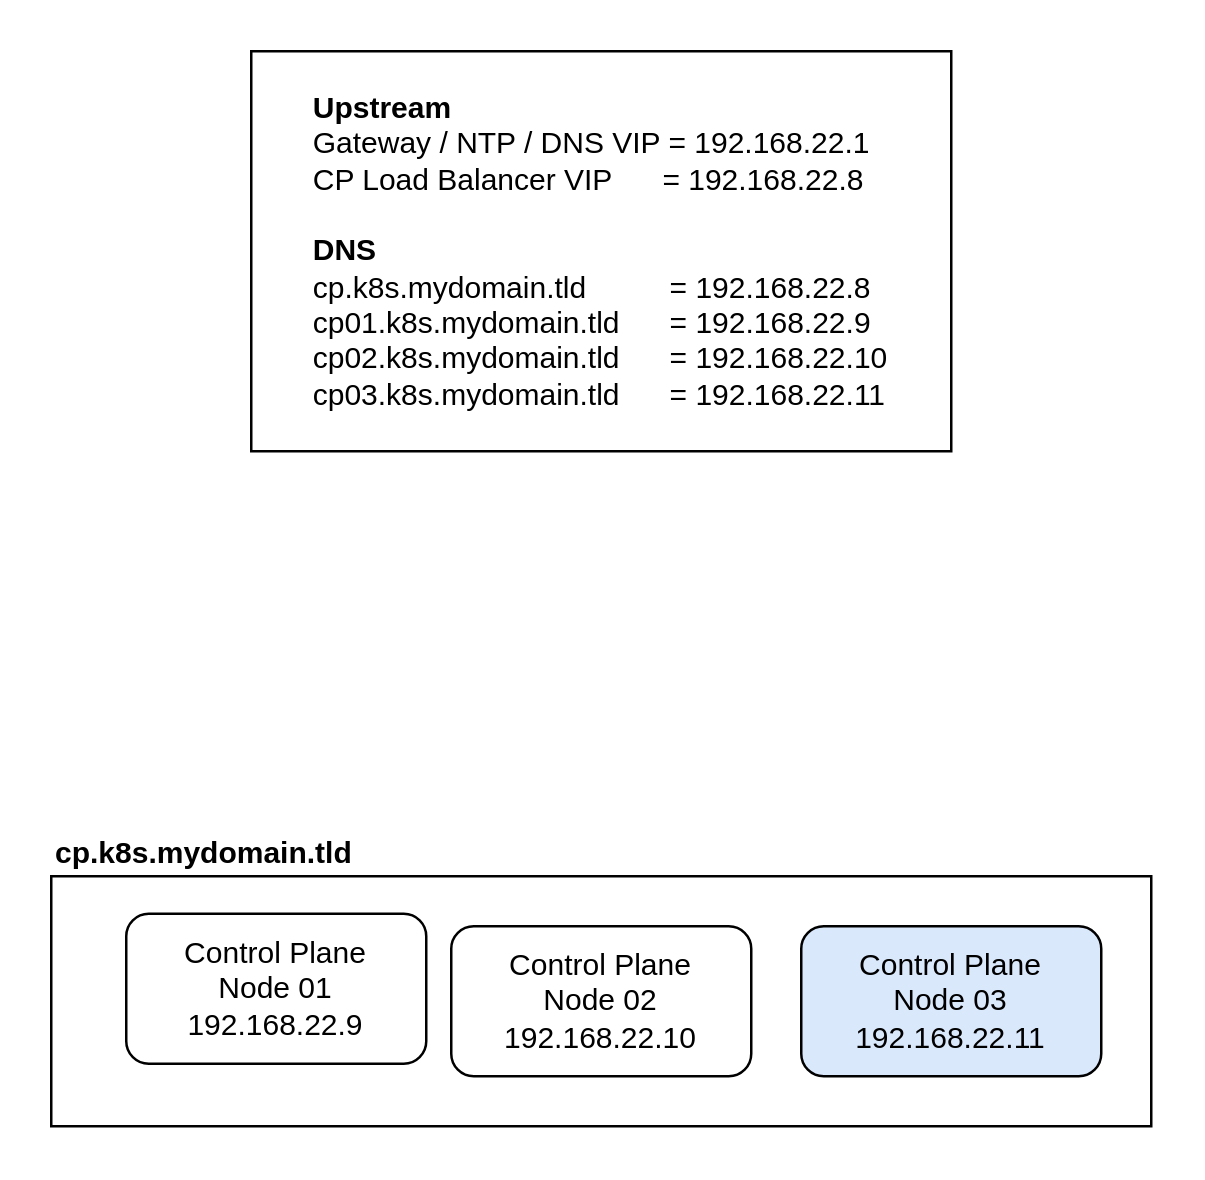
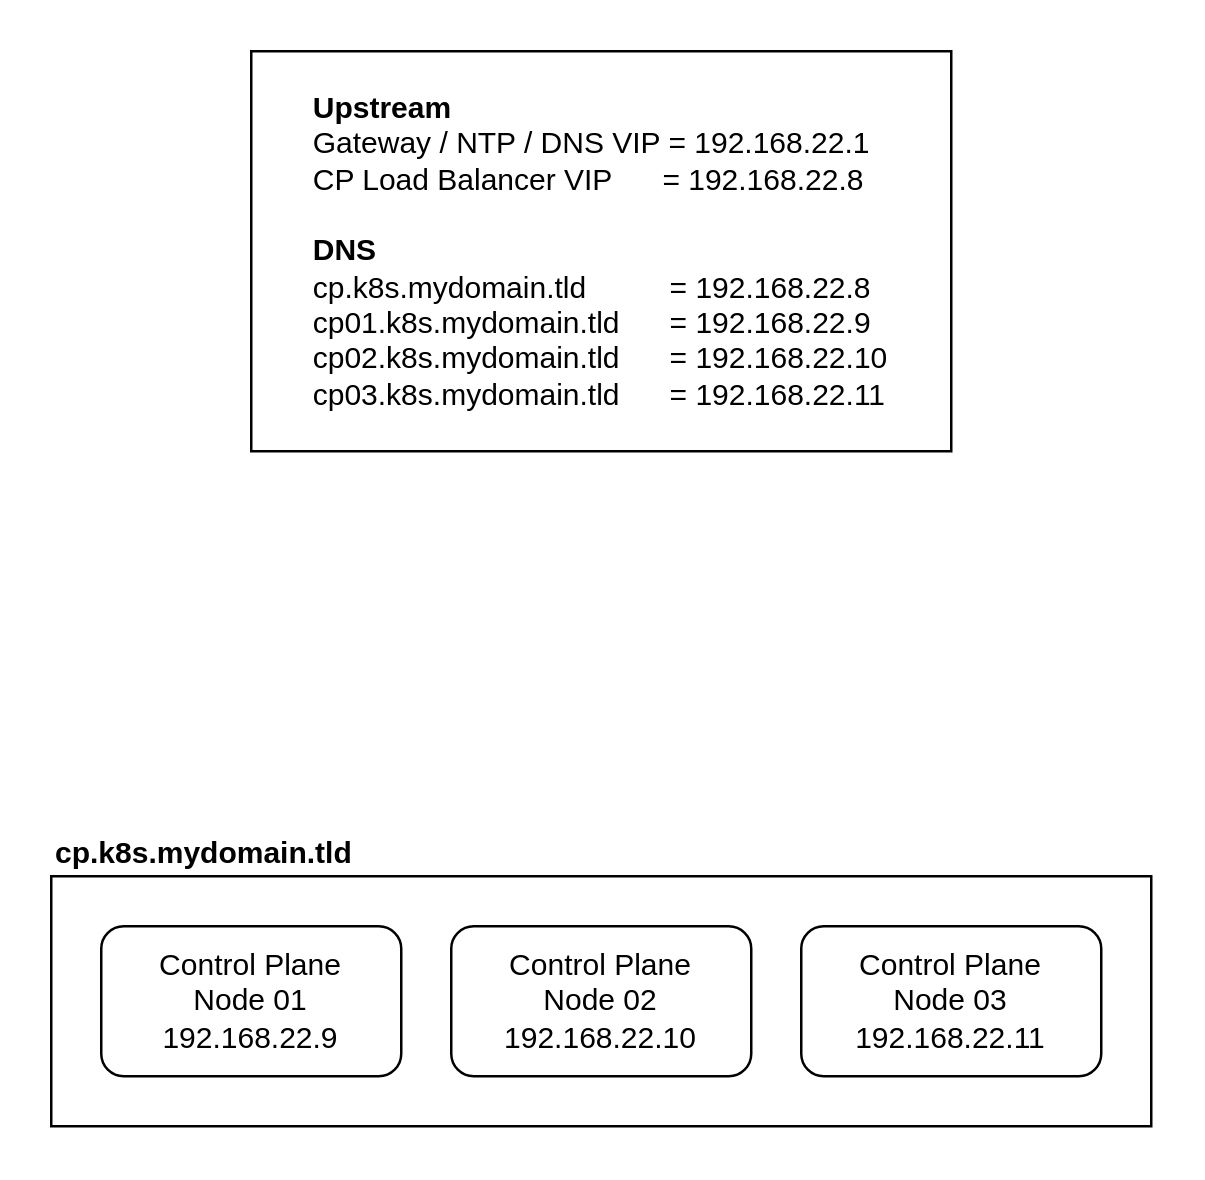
- <mxCell id="3" value="Control Plane&lt;br&gt;Node 01&lt;br&gt;192.168.22.9" style="rounded=1;whiteSpace=wrap;html=1;" vertex="1" parent="1"><mxGeometry x="50" y="365" width="120" height="60" as="geometry" /></mxCell>
+ <mxCell id="3" value="Control Plane&lt;br&gt;Node 01&lt;br&gt;192.168.22.9" style="rounded=1;whiteSpace=wrap;html=1;" vertex="1" parent="1"><mxGeometry x="40" y="370" width="120" height="60" as="geometry" /></mxCell>
- <mxCell id="5" value="Control Plane&lt;br&gt;Node 03&lt;br&gt;192.168.22.11" style="rounded=1;whiteSpace=wrap;html=1;fillColor=#dae8fc;" vertex="1" parent="1"><mxGeometry x="320" y="370" width="120" height="60" as="geometry" /></mxCell>
+ <mxCell id="5" value="Control Plane&lt;br&gt;Node 03&lt;br&gt;192.168.22.11" style="rounded=1;whiteSpace=wrap;html=1;" vertex="1" parent="1"><mxGeometry x="320" y="370" width="120" height="60" as="geometry" /></mxCell>
